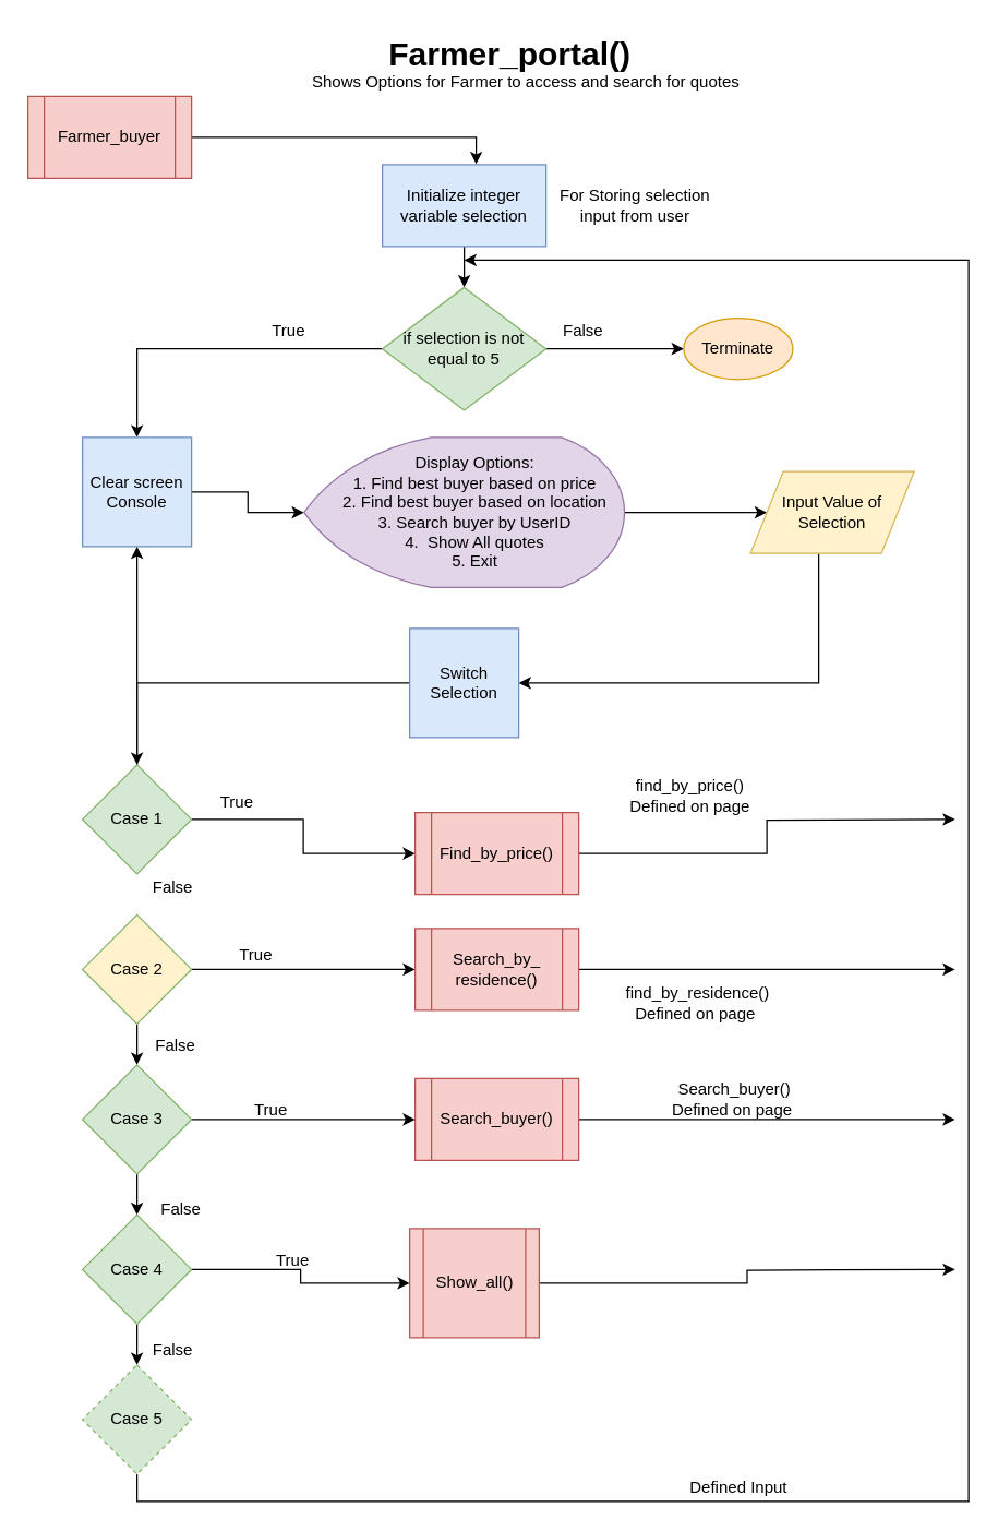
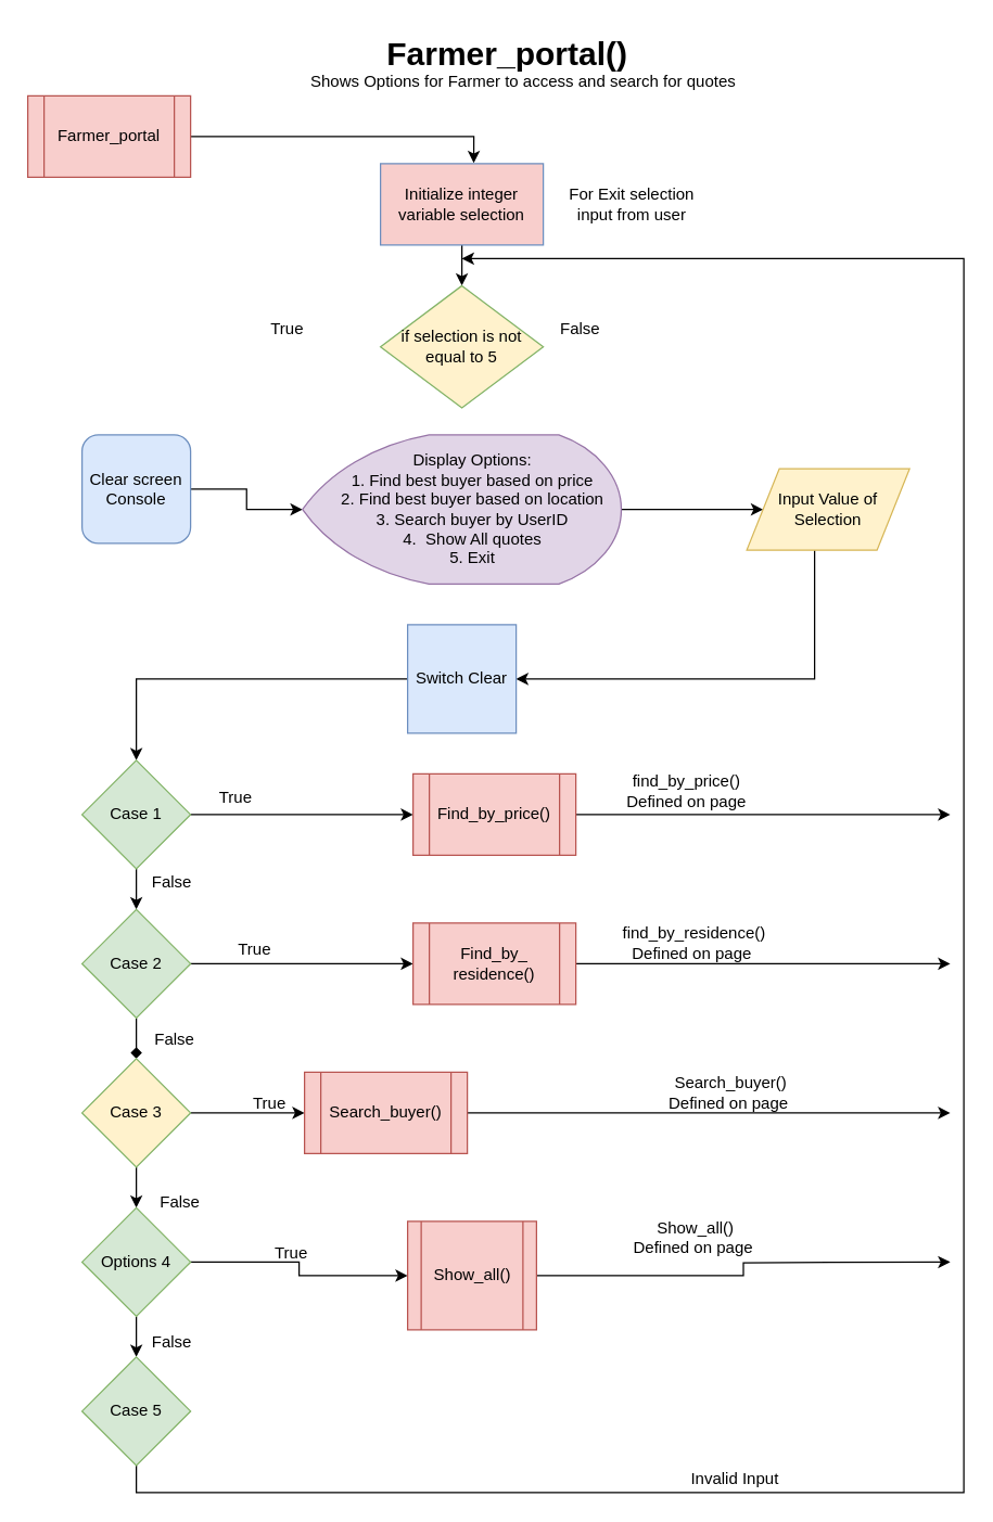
- <mxCell id="3" value="Farmer_buyer" style="shape=process;whiteSpace=wrap;html=1;backgroundOutline=1;fillColor=#f8cecc;strokeColor=#b85450;" parent="1" vertex="1"><mxGeometry x="20" y="70" width="120" height="60" as="geometry" /></mxCell>
+ <mxCell id="3" value="Farmer_portal" style="shape=process;whiteSpace=wrap;html=1;backgroundOutline=1;fillColor=#f8cecc;strokeColor=#b85450;" parent="1" vertex="1"><mxGeometry x="20" y="70" width="120" height="60" as="geometry" /></mxCell>
- <mxCell id="5" value="Initialize integer variable selection" style="rounded=0;whiteSpace=wrap;html=1;fillColor=#dae8fc;strokeColor=#6c8ebf;" parent="1" vertex="1"><mxGeometry x="280" y="120" width="120" height="60" as="geometry" /></mxCell>
+ <mxCell id="5" value="Initialize integer variable selection" style="rounded=0;whiteSpace=wrap;html=1;fillColor=#f8cecc;strokeColor=#6c8ebf;" parent="1" vertex="1"><mxGeometry x="280" y="120" width="120" height="60" as="geometry" /></mxCell>
- <mxCell id="41" value="For Storing selection &lt;br&gt;input from user" style="text;html=1;align=center;verticalAlign=middle;resizable=0;points=[];autosize=1;" vertex="1" parent="1"><mxGeometry x="400" y="135" width="130" height="30" as="geometry" /></mxCell>
+ <mxCell id="41" value="For Exit selection &lt;br&gt;input from user" style="text;html=1;align=center;verticalAlign=middle;resizable=0;points=[];autosize=1;" vertex="1" parent="1"><mxGeometry x="400" y="135" width="130" height="30" as="geometry" /></mxCell>
- <mxCell id="6" style="edgeStyle=orthogonalEdgeStyle;rounded=0;orthogonalLoop=1;jettySize=auto;html=1;entryX=0.5;entryY=0;entryDx=0;entryDy=0;" parent="1" source="8" target="10" edge="1"><mxGeometry relative="1" as="geometry" /></mxCell>
- <mxCell id="8" value="if selection is not equal to 5" style="rhombus;whiteSpace=wrap;html=1;fillColor=#d5e8d4;strokeColor=#82b366;" parent="1" vertex="1"><mxGeometry x="280" y="210" width="120" height="90" as="geometry" /></mxCell>
+ <mxCell id="8" value="if selection is not equal to 5" style="rhombus;whiteSpace=wrap;html=1;fillColor=#fff2cc;strokeColor=#82b366;" parent="1" vertex="1"><mxGeometry x="280" y="210" width="120" height="90" as="geometry" /></mxCell>
- <mxCell id="7" style="edgeStyle=orthogonalEdgeStyle;rounded=0;orthogonalLoop=1;jettySize=auto;html=1;" edge="1" parent="1" source="8" target="42"><mxGeometry relative="1" as="geometry"><mxPoint x="471" y="255" as="targetPoint" /></mxGeometry></mxCell>
- <mxCell id="42" value="Terminate" style="ellipse;whiteSpace=wrap;html=1;fillColor=#ffe6cc;strokeColor=#d79b00;" vertex="1" parent="1"><mxGeometry x="501" y="232.5" width="80" height="45" as="geometry" /></mxCell>
- <mxCell id="10" value="Clear screen Console" style="whiteSpace=wrap;html=1;aspect=fixed;fillColor=#dae8fc;strokeColor=#6c8ebf;" parent="1" vertex="1"><mxGeometry x="60" y="320" width="80" height="80" as="geometry" /></mxCell>
+ <mxCell id="10" value="Clear screen Console" style="whiteSpace=wrap;html=1;aspect=fixed;fillColor=#dae8fc;strokeColor=#6c8ebf;rounded=1;" parent="1" vertex="1"><mxGeometry x="60" y="320" width="80" height="80" as="geometry" /></mxCell>
- <mxCell id="18" value="" style="edgeStyle=orthogonalEdgeStyle;rounded=0;orthogonalLoop=1;jettySize=auto;html=1;" parent="1" source="19" target="10" edge="1"><mxGeometry relative="1" as="geometry" /></mxCell>
+ <mxCell id="18" value="" style="edgeStyle=orthogonalEdgeStyle;rounded=0;orthogonalLoop=1;jettySize=auto;html=1;" parent="1" source="19" target="22" edge="1"><mxGeometry relative="1" as="geometry" /></mxCell>
- <mxCell id="16" value="Switch Selection" style="whiteSpace=wrap;html=1;aspect=fixed;strokeWidth=1;fillColor=#dae8fc;strokeColor=#6c8ebf;" parent="1" vertex="1"><mxGeometry x="300" y="460" width="80" height="80" as="geometry" /></mxCell>
+ <mxCell id="16" value="Switch Clear" style="whiteSpace=wrap;html=1;aspect=fixed;strokeWidth=1;fillColor=#dae8fc;strokeColor=#6c8ebf;" parent="1" vertex="1"><mxGeometry x="300" y="460" width="80" height="80" as="geometry" /></mxCell>
- <mxCell id="32" value="Find_by_price()" style="shape=process;whiteSpace=wrap;html=1;backgroundOutline=1;strokeWidth=1;fillColor=#f8cecc;strokeColor=#b85450;" parent="1" vertex="1"><mxGeometry x="304" y="595" width="120" height="60" as="geometry" /></mxCell>
+ <mxCell id="32" value="Find_by_price()" style="shape=process;whiteSpace=wrap;html=1;backgroundOutline=1;strokeWidth=1;fillColor=#f8cecc;strokeColor=#b85450;" parent="1" vertex="1"><mxGeometry x="304" y="570" width="120" height="60" as="geometry" /></mxCell>
- <mxCell id="22" value="Case 2" style="rhombus;whiteSpace=wrap;html=1;strokeWidth=1;fillColor=#fff2cc;strokeColor=#82b366;" parent="1" vertex="1"><mxGeometry x="60" y="670" width="80" height="80" as="geometry" /></mxCell>
+ <mxCell id="22" value="Case 2" style="rhombus;whiteSpace=wrap;html=1;strokeWidth=1;fillColor=#d5e8d4;strokeColor=#82b366;" parent="1" vertex="1"><mxGeometry x="60" y="670" width="80" height="80" as="geometry" /></mxCell>
- <mxCell id="34" value="Search_by_&lt;br&gt;residence()" style="shape=process;whiteSpace=wrap;html=1;backgroundOutline=1;strokeWidth=1;fillColor=#f8cecc;strokeColor=#b85450;" parent="1" vertex="1"><mxGeometry x="304" y="680" width="120" height="60" as="geometry" /></mxCell>
+ <mxCell id="34" value="Find_by_&lt;br&gt;residence()" style="shape=process;whiteSpace=wrap;html=1;backgroundOutline=1;strokeWidth=1;fillColor=#f8cecc;strokeColor=#b85450;" parent="1" vertex="1"><mxGeometry x="304" y="680" width="120" height="60" as="geometry" /></mxCell>
- <mxCell id="55" value="find_by_residence()&lt;br&gt;Defined on page&amp;nbsp;" style="text;html=1;align=center;verticalAlign=middle;resizable=0;points=[];autosize=1;" vertex="1" parent="1"><mxGeometry x="451" y="720" width="120" height="30" as="geometry" /></mxCell>
+ <mxCell id="55" value="find_by_residence()&lt;br&gt;Defined on page&amp;nbsp;" style="text;html=1;align=center;verticalAlign=middle;resizable=0;points=[];autosize=1;" vertex="1" parent="1"><mxGeometry x="451" y="680" width="120" height="30" as="geometry" /></mxCell>
- <mxCell id="21" value="" style="edgeStyle=orthogonalEdgeStyle;rounded=0;orthogonalLoop=1;jettySize=auto;html=1;" parent="1" source="22" target="25" edge="1"><mxGeometry relative="1" as="geometry" /></mxCell>
+ <mxCell id="21" value="" style="edgeStyle=orthogonalEdgeStyle;rounded=0;orthogonalLoop=1;jettySize=auto;html=1;endArrow=diamond;" parent="1" source="22" target="25" edge="1"><mxGeometry relative="1" as="geometry" /></mxCell>
- <mxCell id="25" value="Case 3" style="rhombus;whiteSpace=wrap;html=1;strokeWidth=1;fillColor=#d5e8d4;strokeColor=#82b366;" parent="1" vertex="1"><mxGeometry x="60" y="780" width="80" height="80" as="geometry" /></mxCell>
+ <mxCell id="25" value="Case 3" style="rhombus;whiteSpace=wrap;html=1;strokeWidth=1;fillColor=#fff2cc;strokeColor=#82b366;" parent="1" vertex="1"><mxGeometry x="60" y="780" width="80" height="80" as="geometry" /></mxCell>
- <mxCell id="36" value="Search_buyer()" style="shape=process;whiteSpace=wrap;html=1;backgroundOutline=1;strokeWidth=1;fillColor=#f8cecc;strokeColor=#b85450;" parent="1" vertex="1"><mxGeometry x="304" y="790" width="120" height="60" as="geometry" /></mxCell>
+ <mxCell id="36" value="Search_buyer()" style="shape=process;whiteSpace=wrap;html=1;backgroundOutline=1;strokeWidth=1;fillColor=#f8cecc;strokeColor=#b85450;" parent="1" vertex="1"><mxGeometry x="224" y="790" width="120" height="60" as="geometry" /></mxCell>
+ <mxCell id="57" value="Show_all()&lt;br&gt;Defined on page&amp;nbsp;" style="text;html=1;align=center;verticalAlign=middle;resizable=0;points=[];autosize=1;" vertex="1" parent="1"><mxGeometry x="457" y="897" width="110" height="30" as="geometry" /></mxCell>
- <mxCell id="28" value="Case 4" style="rhombus;whiteSpace=wrap;html=1;strokeWidth=1;fillColor=#d5e8d4;strokeColor=#82b366;" parent="1" vertex="1"><mxGeometry x="60" y="890" width="80" height="80" as="geometry" /></mxCell>
+ <mxCell id="28" value="Options 4" style="rhombus;whiteSpace=wrap;html=1;strokeWidth=1;fillColor=#d5e8d4;strokeColor=#82b366;" parent="1" vertex="1"><mxGeometry x="60" y="890" width="80" height="80" as="geometry" /></mxCell>
- <mxCell id="30" value="Case 5" style="rhombus;whiteSpace=wrap;html=1;strokeWidth=1;fillColor=#d5e8d4;strokeColor=#82b366;dashed=1;" parent="1" vertex="1"><mxGeometry x="60" y="1000" width="80" height="80" as="geometry" /></mxCell>
+ <mxCell id="30" value="Case 5" style="rhombus;whiteSpace=wrap;html=1;strokeWidth=1;fillColor=#d5e8d4;strokeColor=#82b366;" parent="1" vertex="1"><mxGeometry x="60" y="1000" width="80" height="80" as="geometry" /></mxCell>
- <mxCell id="53" value="Defined Input" style="text;html=1;align=center;verticalAlign=middle;resizable=0;points=[];autosize=1;" vertex="1" parent="1"><mxGeometry x="501" y="1080" width="80" height="20" as="geometry" /></mxCell>
+ <mxCell id="53" value="Invalid Input" style="text;html=1;align=center;verticalAlign=middle;resizable=0;points=[];autosize=1;" vertex="1" parent="1"><mxGeometry x="501" y="1080" width="80" height="20" as="geometry" /></mxCell>
